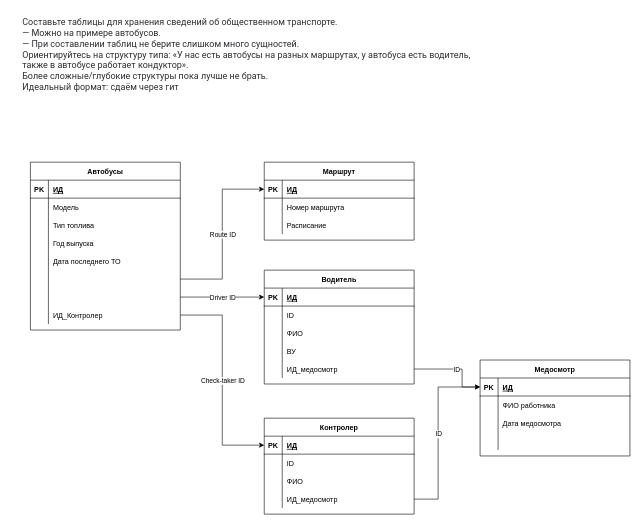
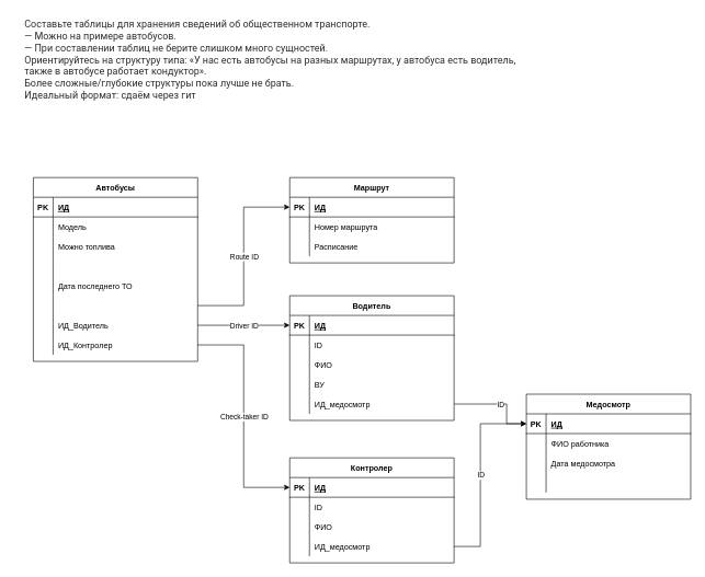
- <mxCell id="51" value="Тип топлива" style="shape=partialRectangle;overflow=hidden;connectable=0;fillColor=none;top=0;left=0;bottom=0;right=0;align=left;spacingLeft=6;" parent="49" vertex="1"><mxGeometry x="30" width="220" height="30" as="geometry"><mxRectangle width="220" height="30" as="alternateBounds" /></mxGeometry></mxCell>
+ <mxCell id="51" value="Можно топлива" style="shape=partialRectangle;overflow=hidden;connectable=0;fillColor=none;top=0;left=0;bottom=0;right=0;align=left;spacingLeft=6;" parent="49" vertex="1"><mxGeometry x="30" width="220" height="30" as="geometry"><mxRectangle width="220" height="30" as="alternateBounds" /></mxGeometry></mxCell>
- <mxCell id="54" value="Год выпуска" style="shape=partialRectangle;overflow=hidden;connectable=0;fillColor=none;top=0;left=0;bottom=0;right=0;align=left;spacingLeft=6;" parent="52" vertex="1"><mxGeometry x="30" width="220" height="30" as="geometry"><mxRectangle width="220" height="30" as="alternateBounds" /></mxGeometry></mxCell>
+ <mxCell id="62" value="ИД_Водитель" style="shape=partialRectangle;overflow=hidden;connectable=0;fillColor=none;top=0;left=0;bottom=0;right=0;align=left;spacingLeft=6;" parent="60" vertex="1"><mxGeometry x="30" width="220" height="30" as="geometry"><mxRectangle width="220" height="30" as="alternateBounds" /></mxGeometry></mxCell>
